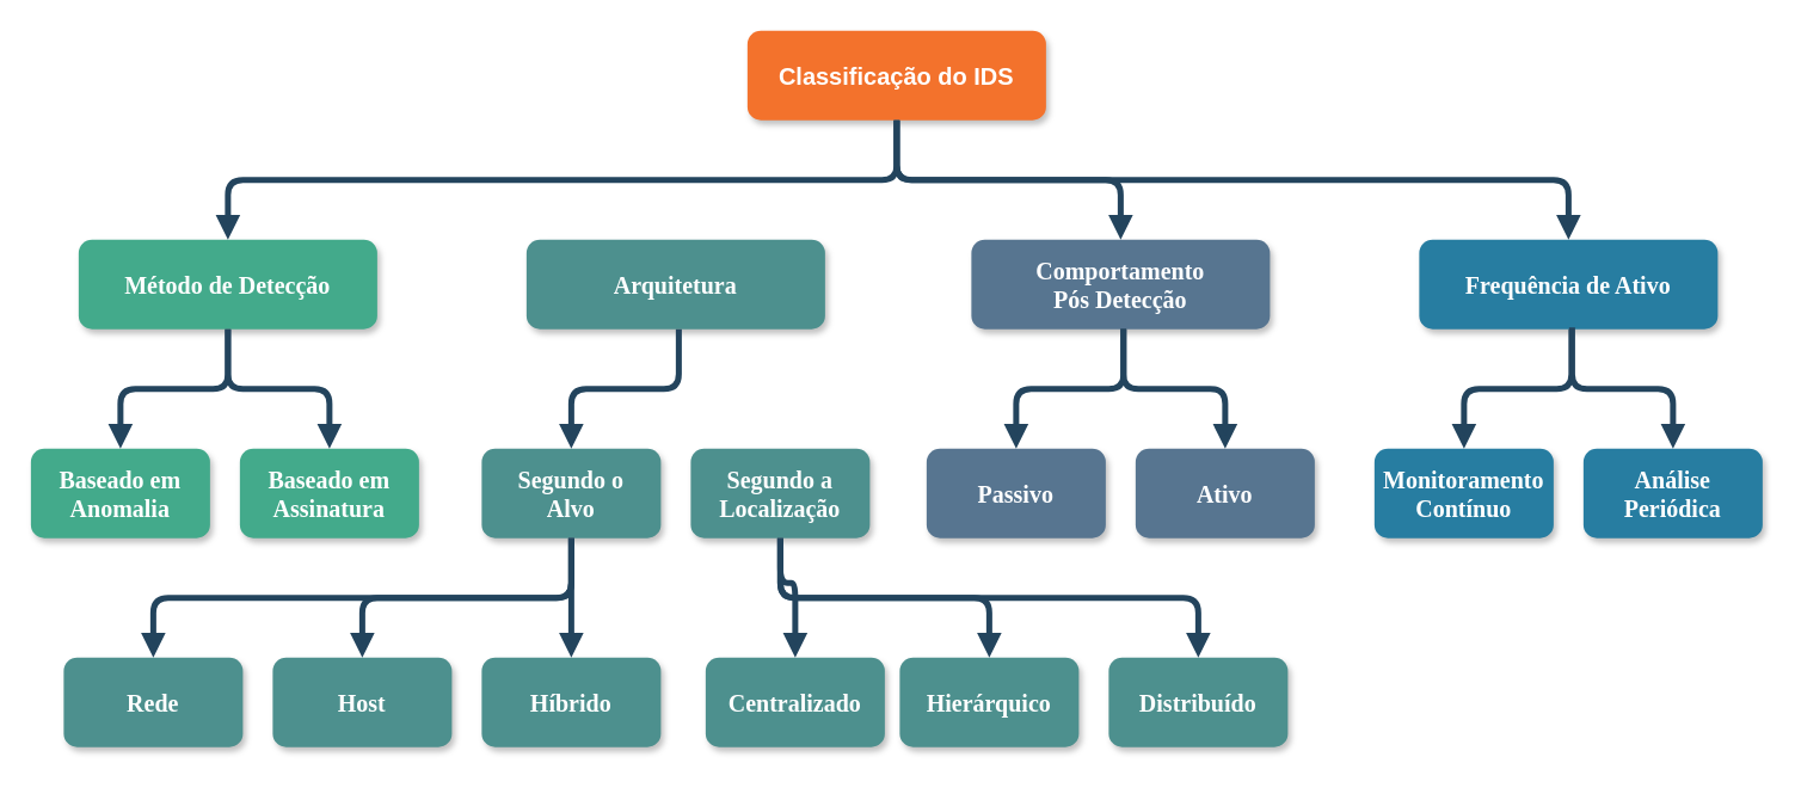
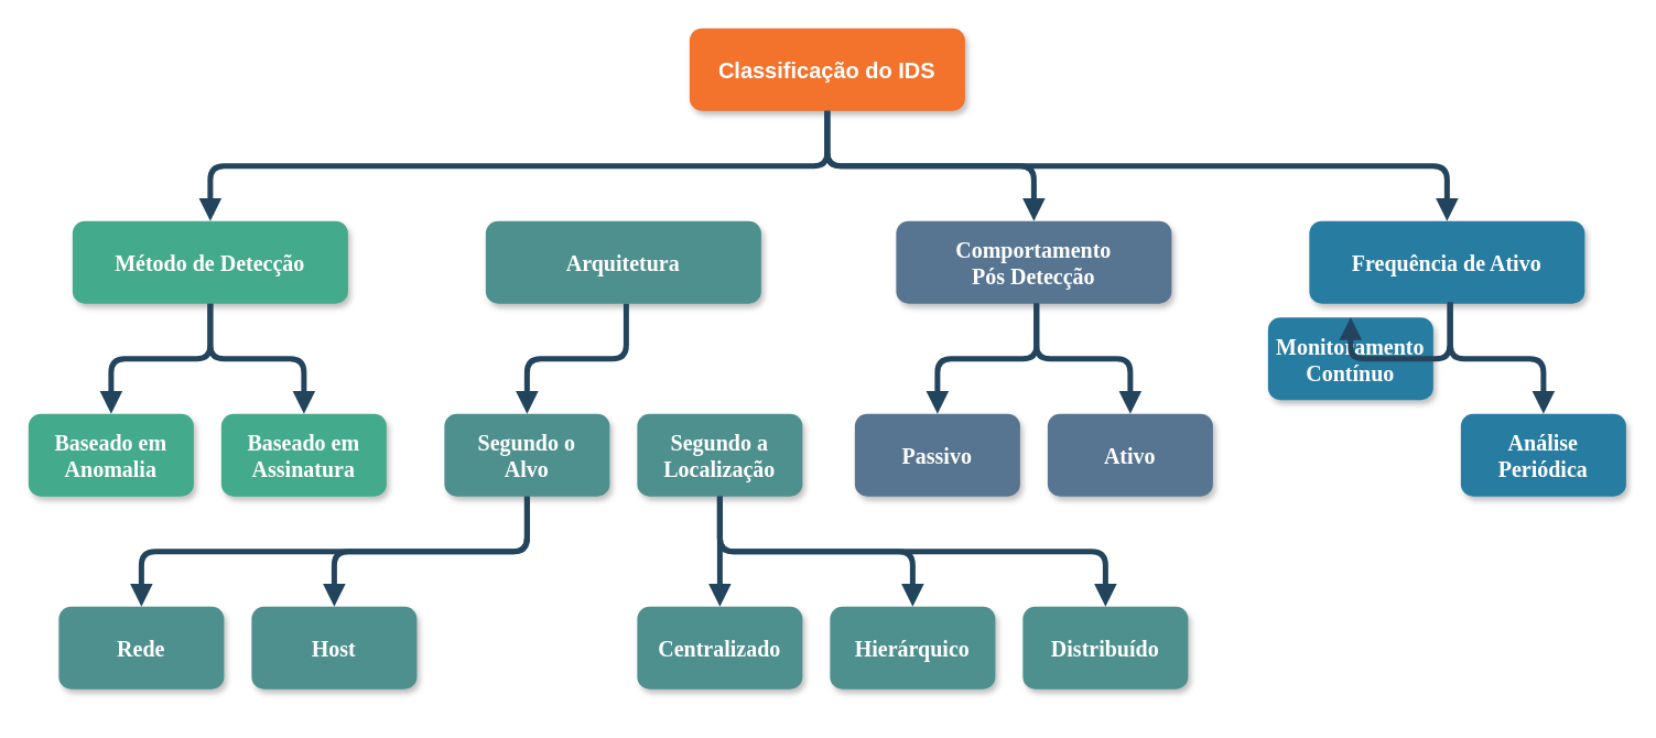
- <mxCell id="15" value="Monitoramento&#10;Contínuo" style="rounded=1;fillColor=#277DA1;strokeColor=none;shadow=1;gradientColor=none;fontStyle=1;fontColor=#FFFFFF;fontSize=16;fontFamily=Garamond;" vertex="1" parent="1"><mxGeometry x="920" y="300" width="120" height="60" as="geometry" /></mxCell>
+ <mxCell id="15" value="Monitoramento&#10;Contínuo" style="rounded=1;fillColor=#277DA1;strokeColor=none;shadow=1;gradientColor=none;fontStyle=1;fontColor=#FFFFFF;fontSize=16;fontFamily=Garamond;" vertex="1" parent="1"><mxGeometry x="920" y="230" width="120" height="60" as="geometry" /></mxCell>
- <mxCell id="30" value="" style="edgeStyle=elbowEdgeStyle;elbow=vertical;strokeWidth=4;endArrow=block;endFill=1;fontStyle=1;strokeColor=#23445D;exitX=0.5;exitY=1;exitDx=0;exitDy=0;entryX=0.5;entryY=0;entryDx=0;entryDy=0;fontFamily=Garamond;" edge="1" parent="1" source="11" target="27"><mxGeometry x="-244" y="513.5" width="100" height="100" as="geometry"><mxPoint x="420" y="380" as="sourcePoint" /><mxPoint x="140" y="440" as="targetPoint" /><Array as="points"><mxPoint x="370" y="380" /><mxPoint x="348" y="400" /><mxPoint x="178" y="410" /><mxPoint x="426" y="464" /></Array></mxGeometry></mxCell>
- <mxCell id="27" value="Híbrido" style="rounded=1;fillColor=#4D908E;strokeColor=none;shadow=1;gradientColor=none;fontStyle=1;fontColor=#FFFFFF;fontSize=16;fontFamily=Garamond;" vertex="1" parent="1"><mxGeometry x="322" y="440" width="120" height="60" as="geometry" /></mxCell>
- <mxCell id="32" value="Centralizado" style="rounded=1;fillColor=#4D908E;strokeColor=none;shadow=1;gradientColor=none;fontStyle=1;fontColor=#FFFFFF;fontSize=16;fontFamily=Garamond;" vertex="1" parent="1"><mxGeometry x="472" y="440" width="120" height="60" as="geometry" /></mxCell>
+ <mxCell id="32" value="Centralizado" style="rounded=1;fillColor=#4D908E;strokeColor=none;shadow=1;gradientColor=none;fontStyle=1;fontColor=#FFFFFF;fontSize=16;fontFamily=Garamond;" vertex="1" parent="1"><mxGeometry x="462" y="440" width="120" height="60" as="geometry" /></mxCell>
